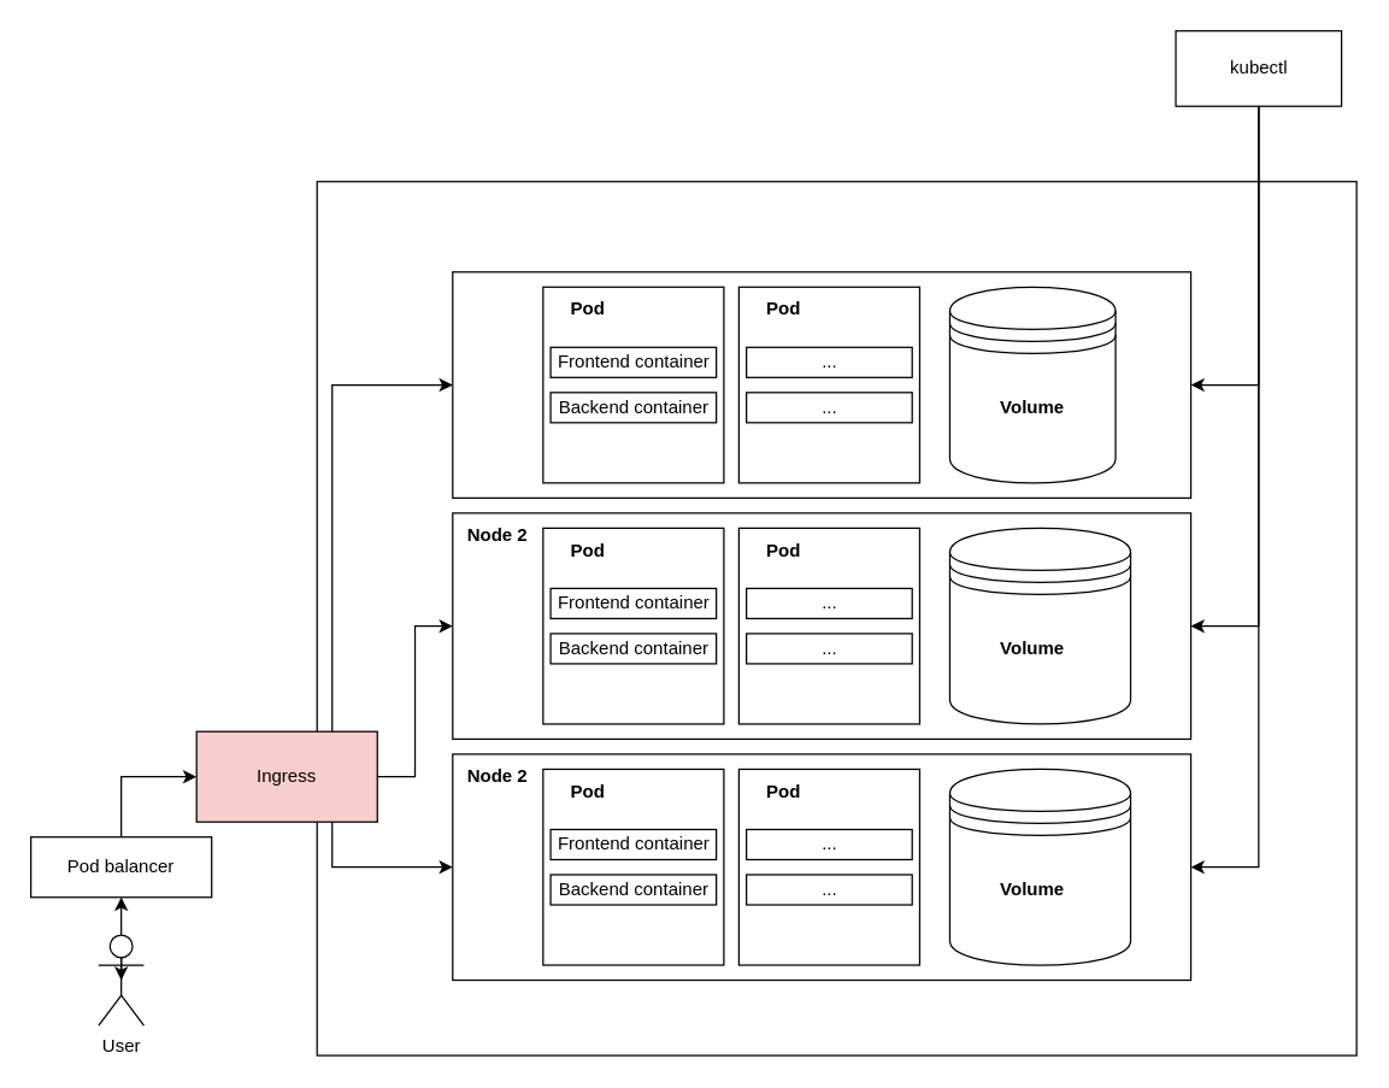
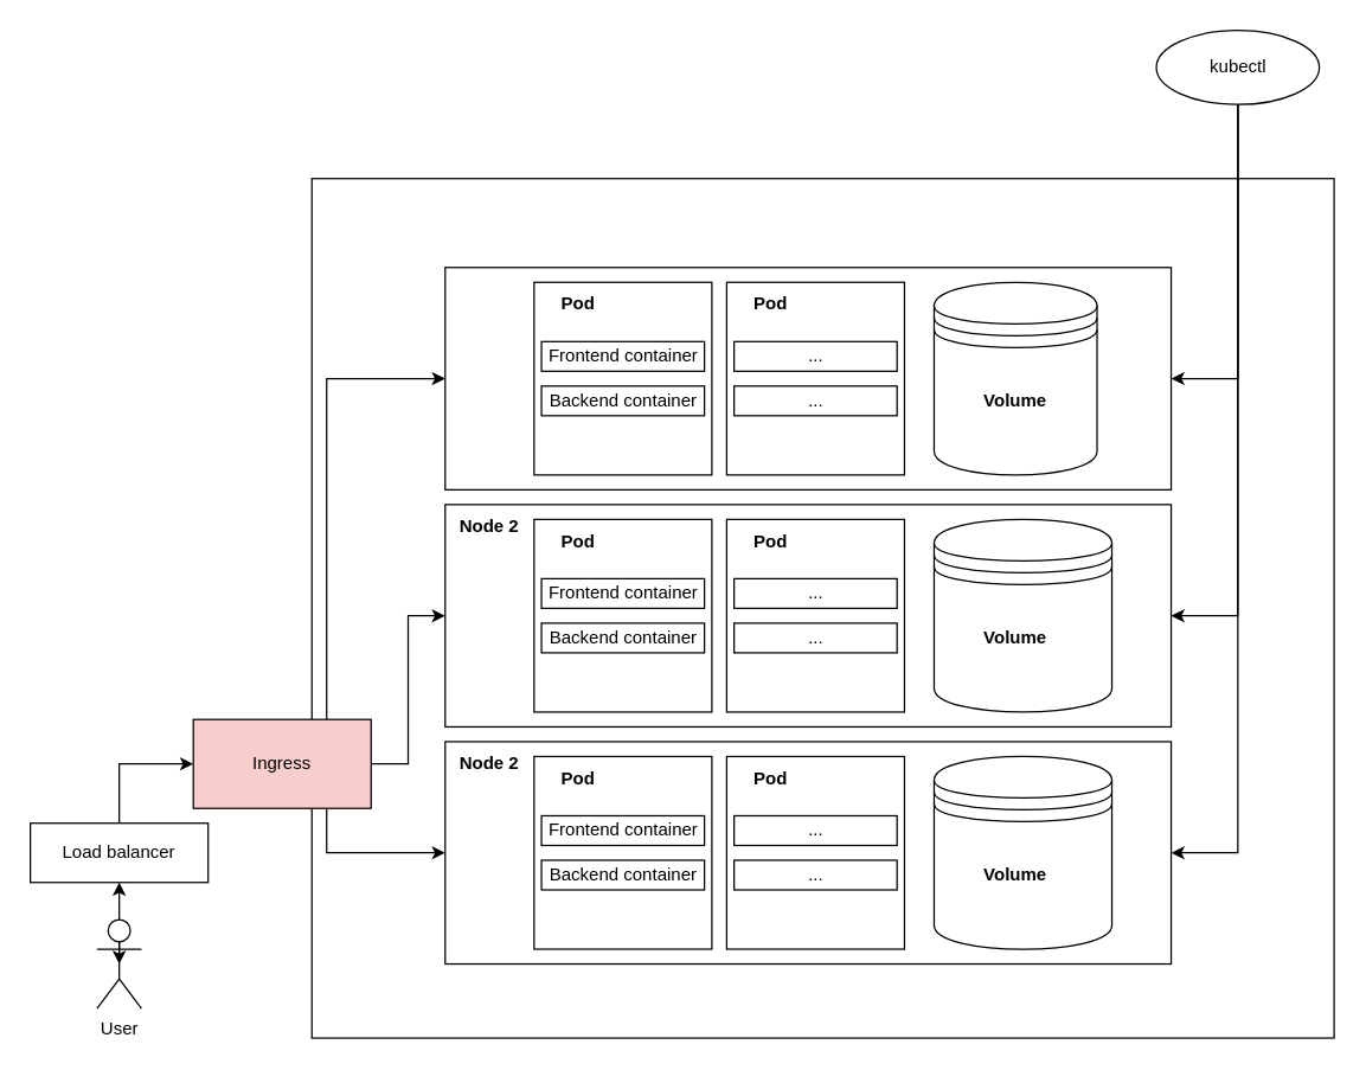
- <mxCell id="50" value="kubectl" style="html=1;" vertex="1" parent="1"><mxGeometry x="780" y="20" width="110" height="50" as="geometry" /></mxCell>
+ <mxCell id="50" value="kubectl" style="ellipse;html=1;" vertex="1" parent="1"><mxGeometry x="780" y="20" width="110" height="50" as="geometry" /></mxCell>
- <mxCell id="6" value="Pod balancer" style="rounded=0;whiteSpace=wrap;html=1;" vertex="1" parent="1"><mxGeometry x="20" y="555" width="120" height="40" as="geometry" /></mxCell>
+ <mxCell id="6" value="Load balancer" style="rounded=0;whiteSpace=wrap;html=1;" vertex="1" parent="1"><mxGeometry x="20" y="555" width="120" height="40" as="geometry" /></mxCell>
